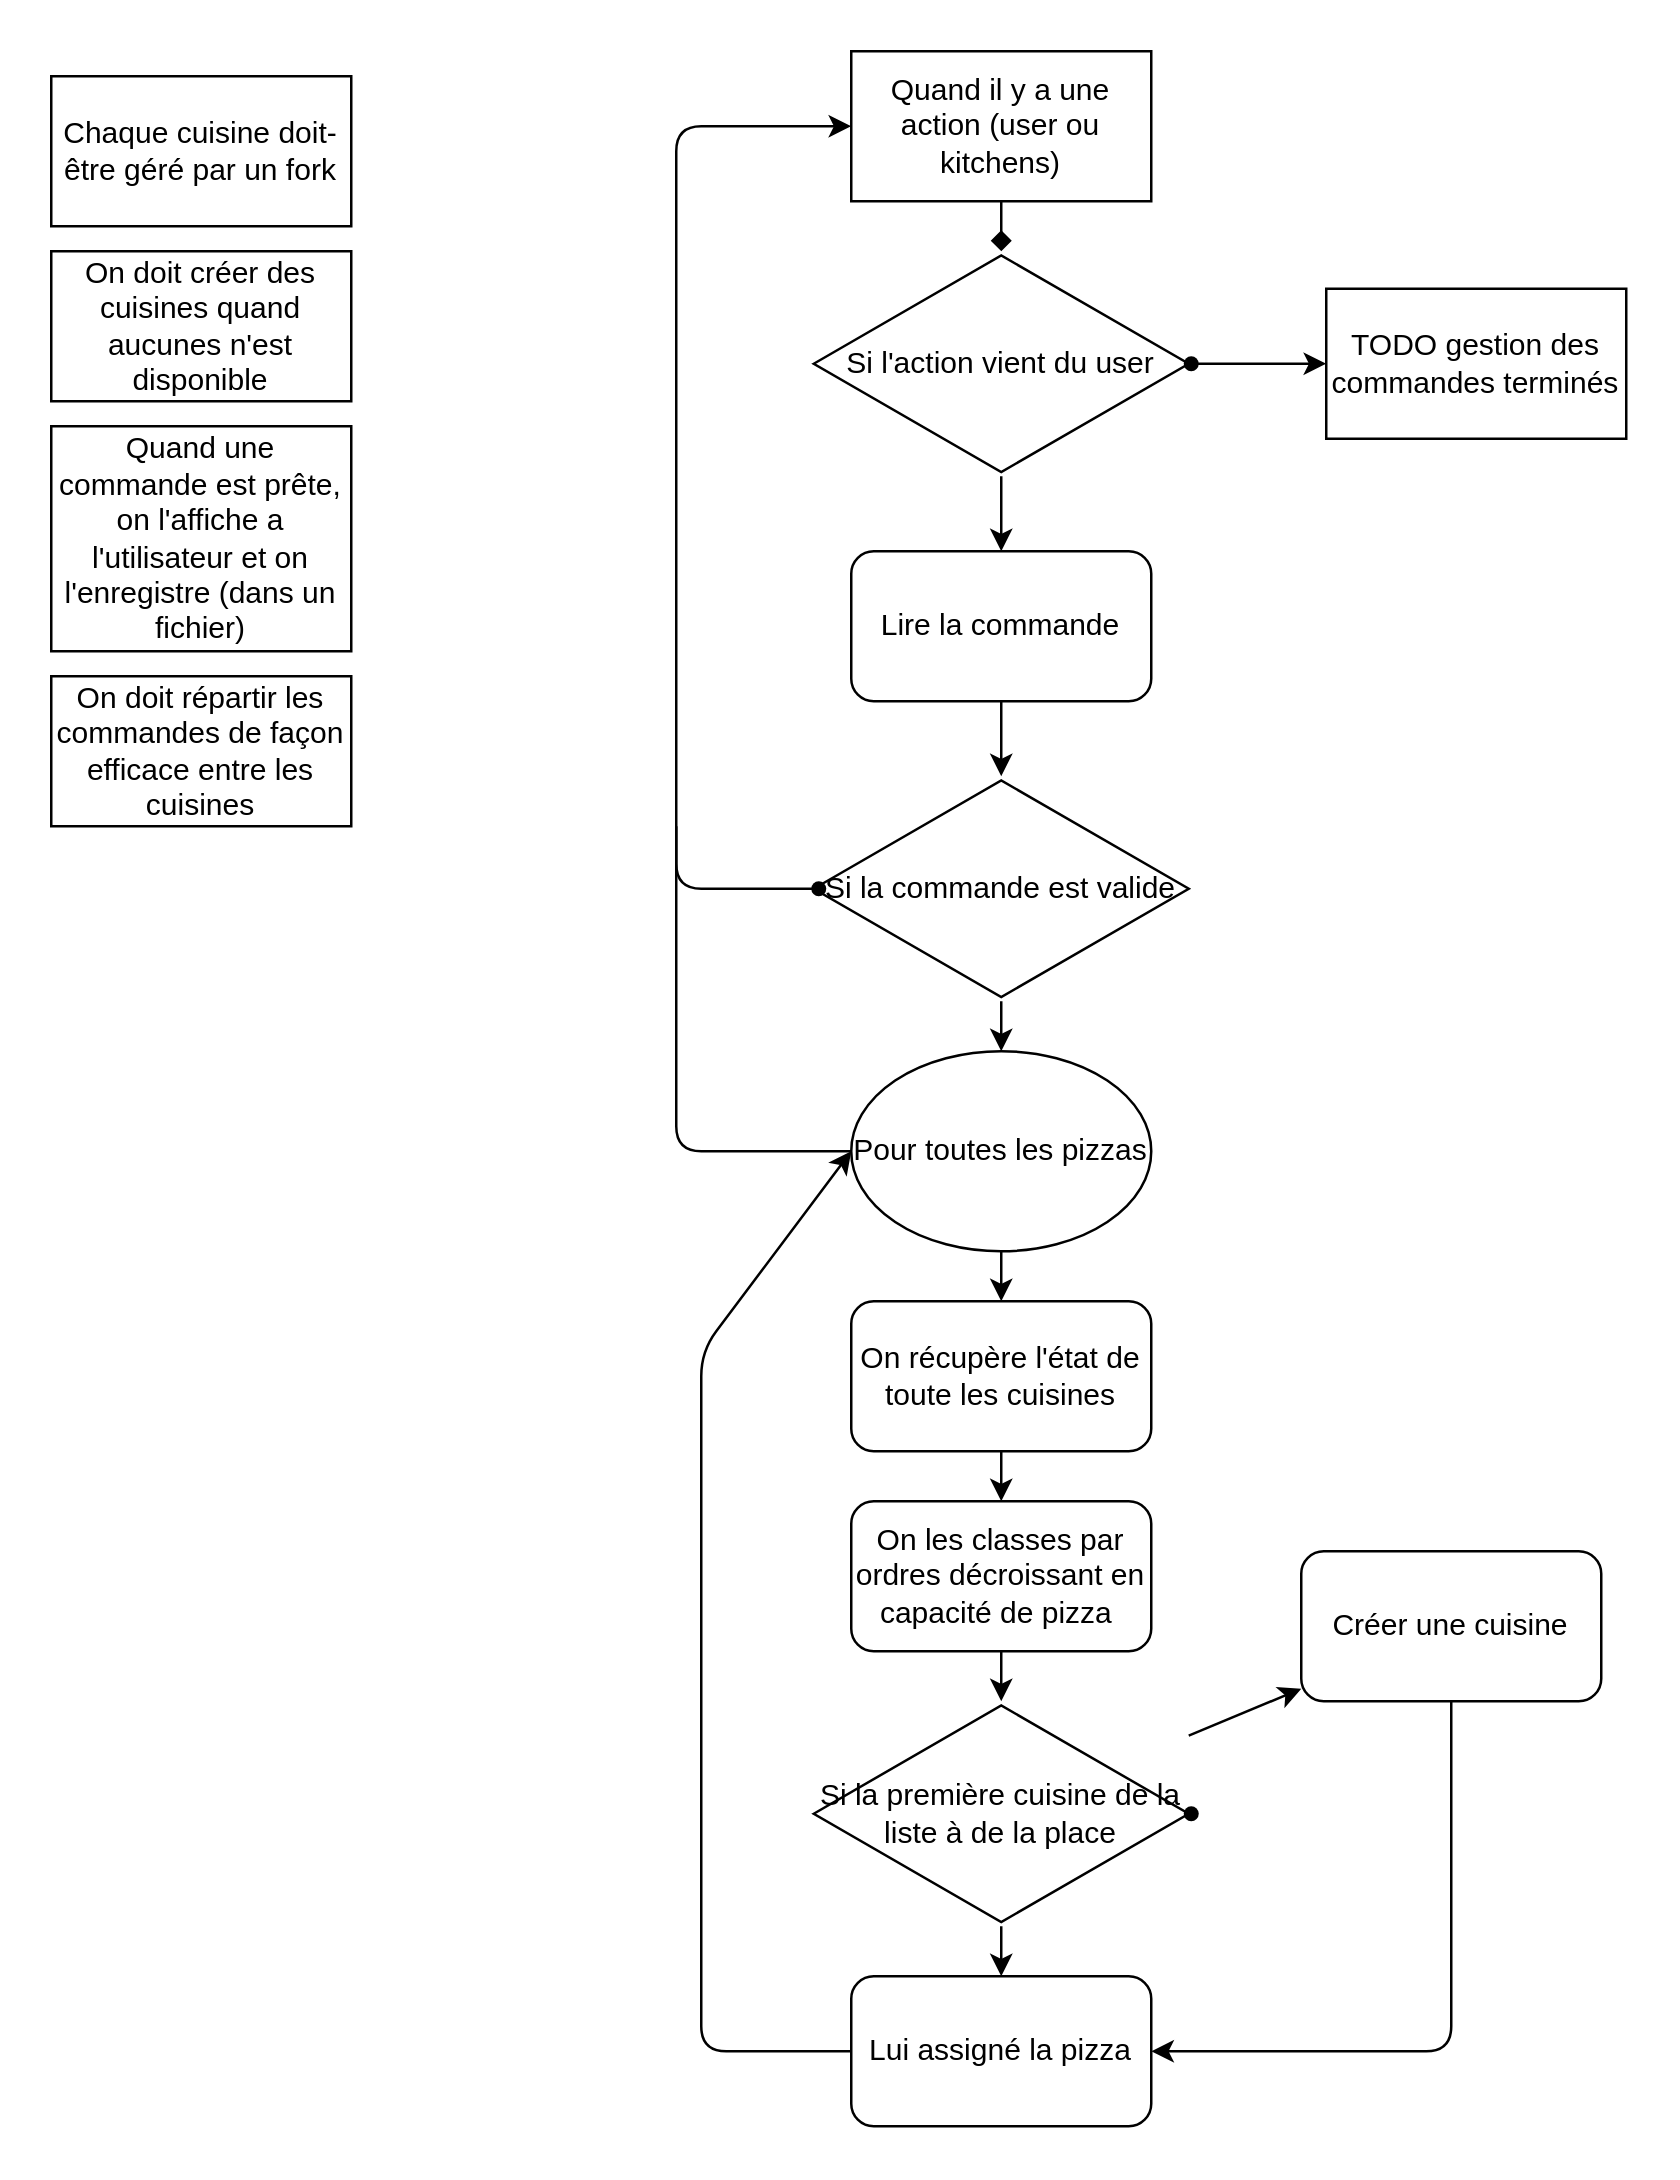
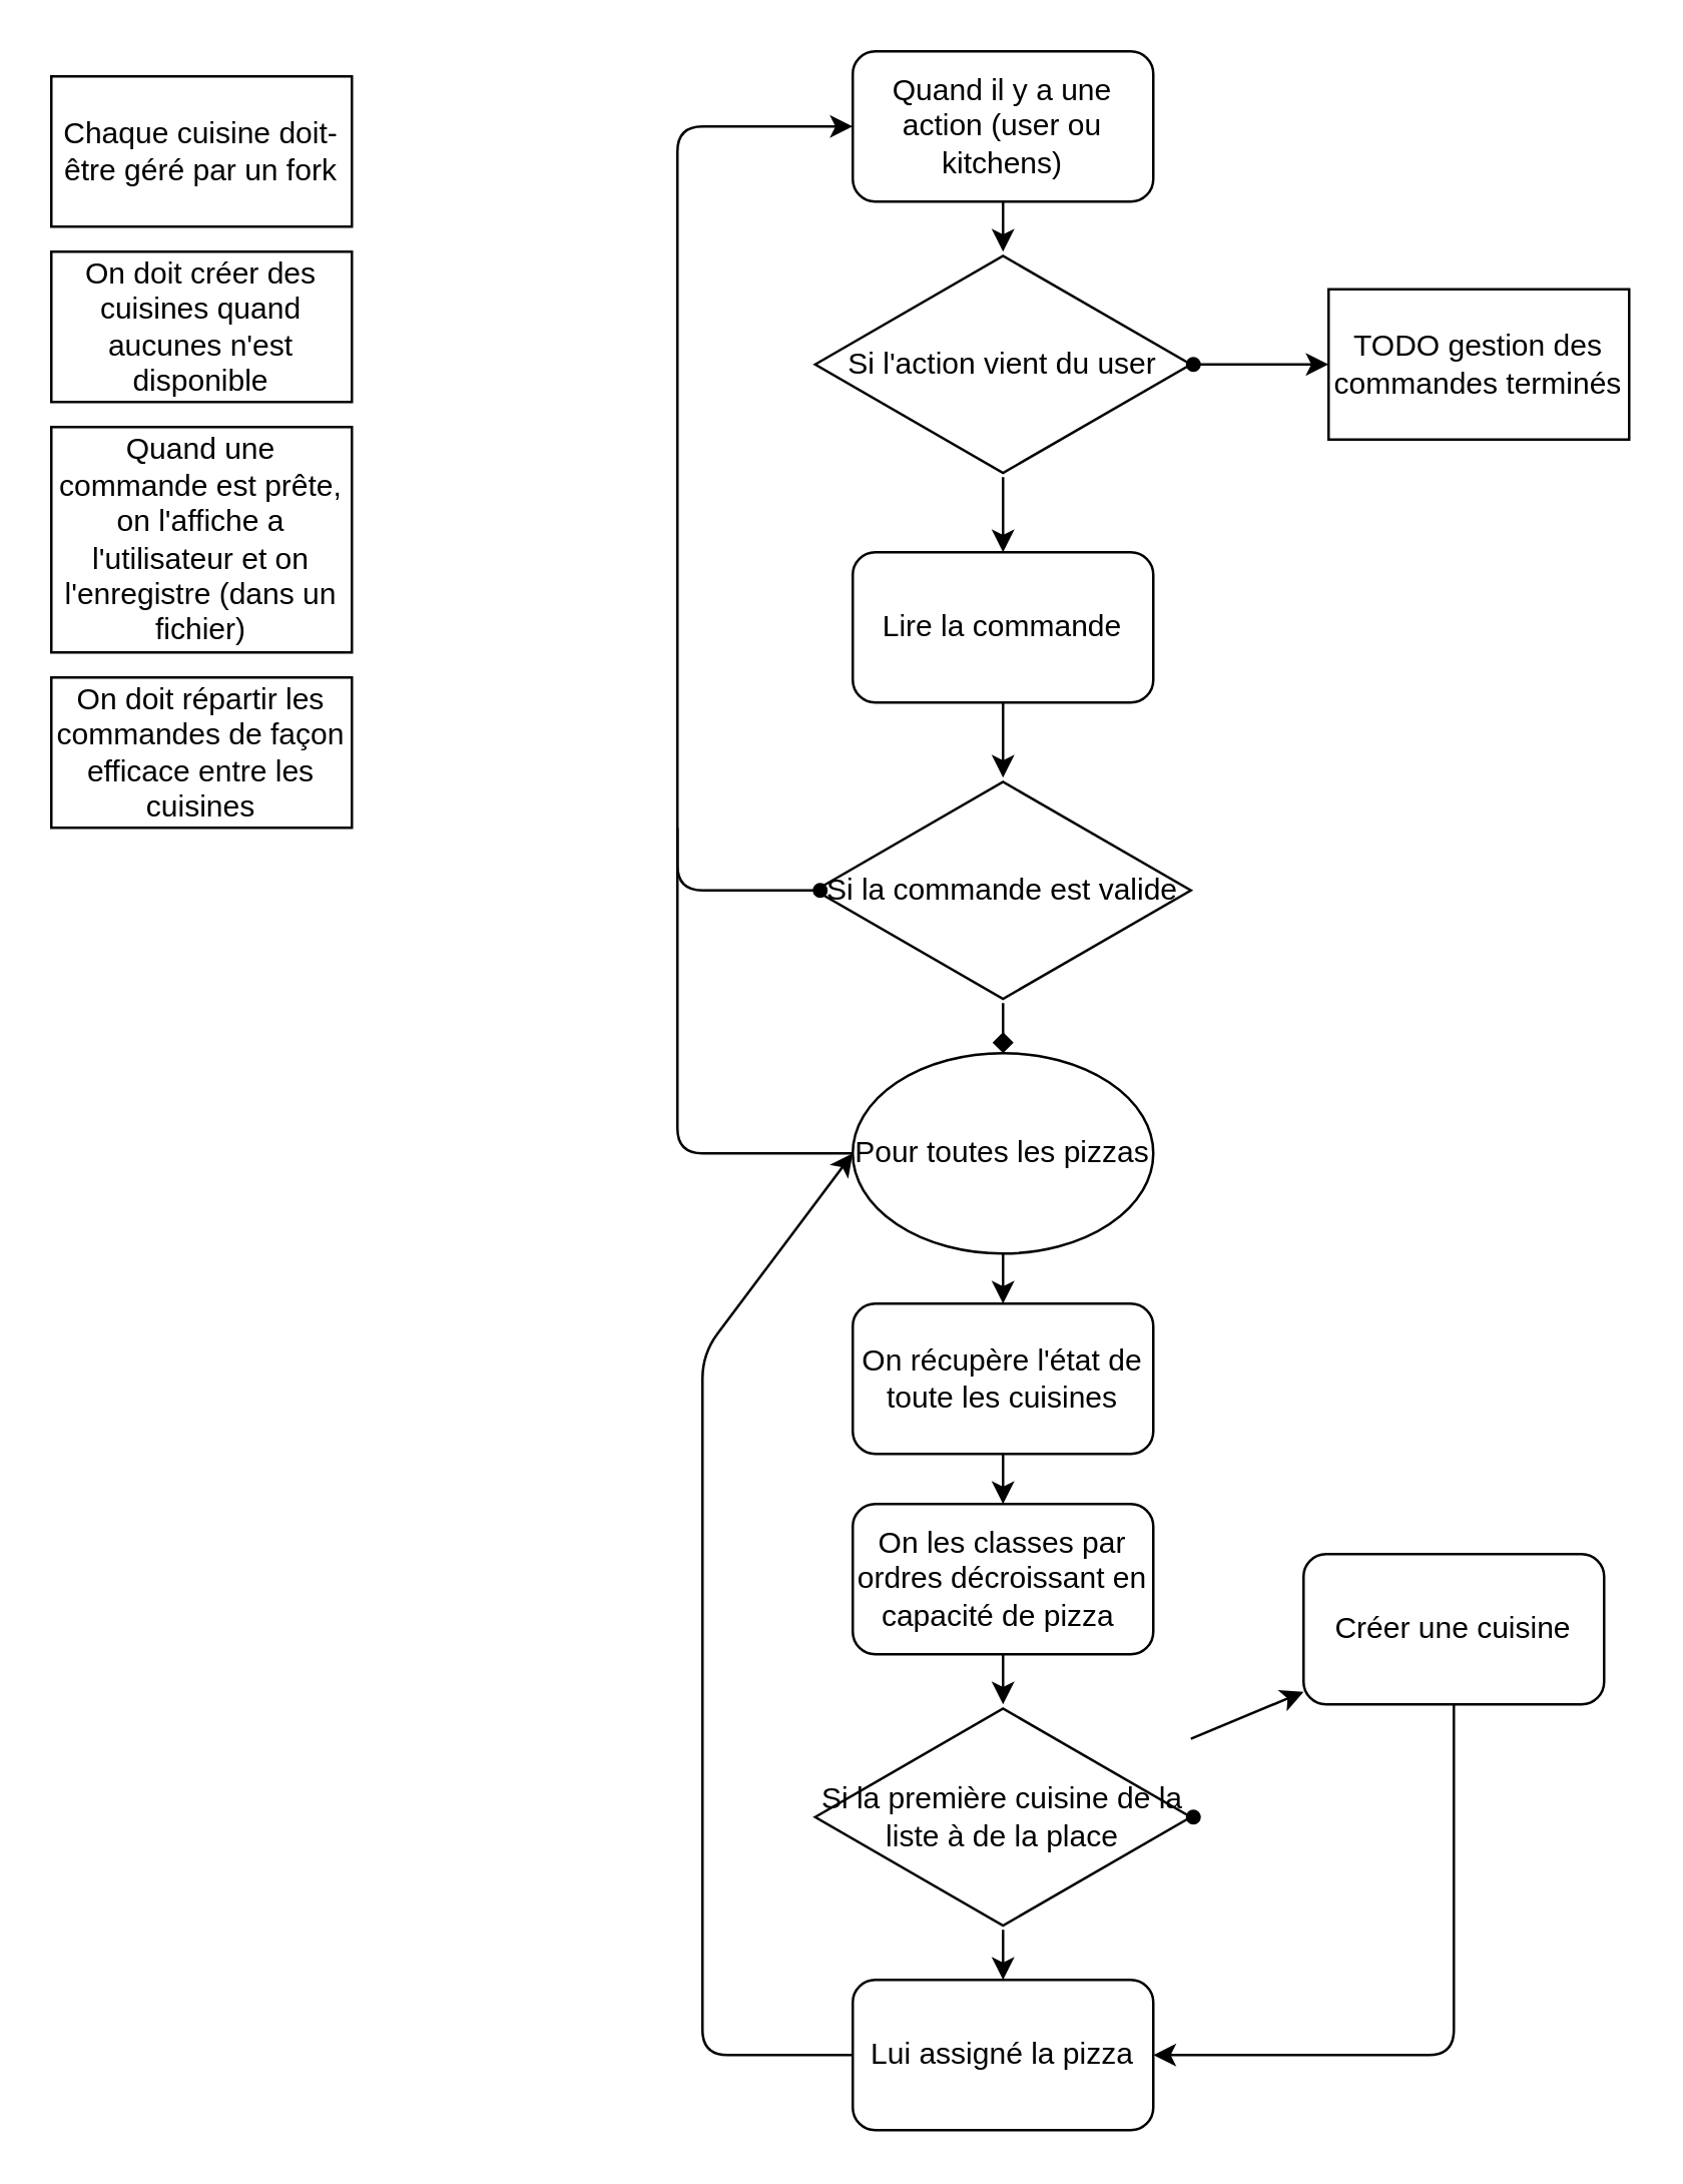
- <mxCell id="7" value="Quand il y a une action (user ou kitchens)" style="whiteSpace=wrap;html=1;rounded=0;" vertex="1" parent="1"><mxGeometry x="340" y="20" width="120" height="60" as="geometry" /></mxCell>
+ <mxCell id="7" value="Quand il y a une action (user ou kitchens)" style="rounded=1;whiteSpace=wrap;html=1;" vertex="1" parent="1"><mxGeometry x="340" y="20" width="120" height="60" as="geometry" /></mxCell>
- <mxCell id="6" value="" style="edgeStyle=none;html=1;endArrow=diamond;" edge="1" parent="1" source="7" target="9"><mxGeometry relative="1" as="geometry" /></mxCell>
+ <mxCell id="6" value="" style="edgeStyle=none;html=1;" edge="1" parent="1" source="7" target="9"><mxGeometry relative="1" as="geometry" /></mxCell>
- <mxCell id="12" value="" style="edgeStyle=none;html=1;" edge="1" parent="1" source="13" target="19"><mxGeometry relative="1" as="geometry" /></mxCell>
+ <mxCell id="12" value="" style="edgeStyle=none;html=1;endArrow=diamond;" edge="1" parent="1" source="13" target="19"><mxGeometry relative="1" as="geometry" /></mxCell>
